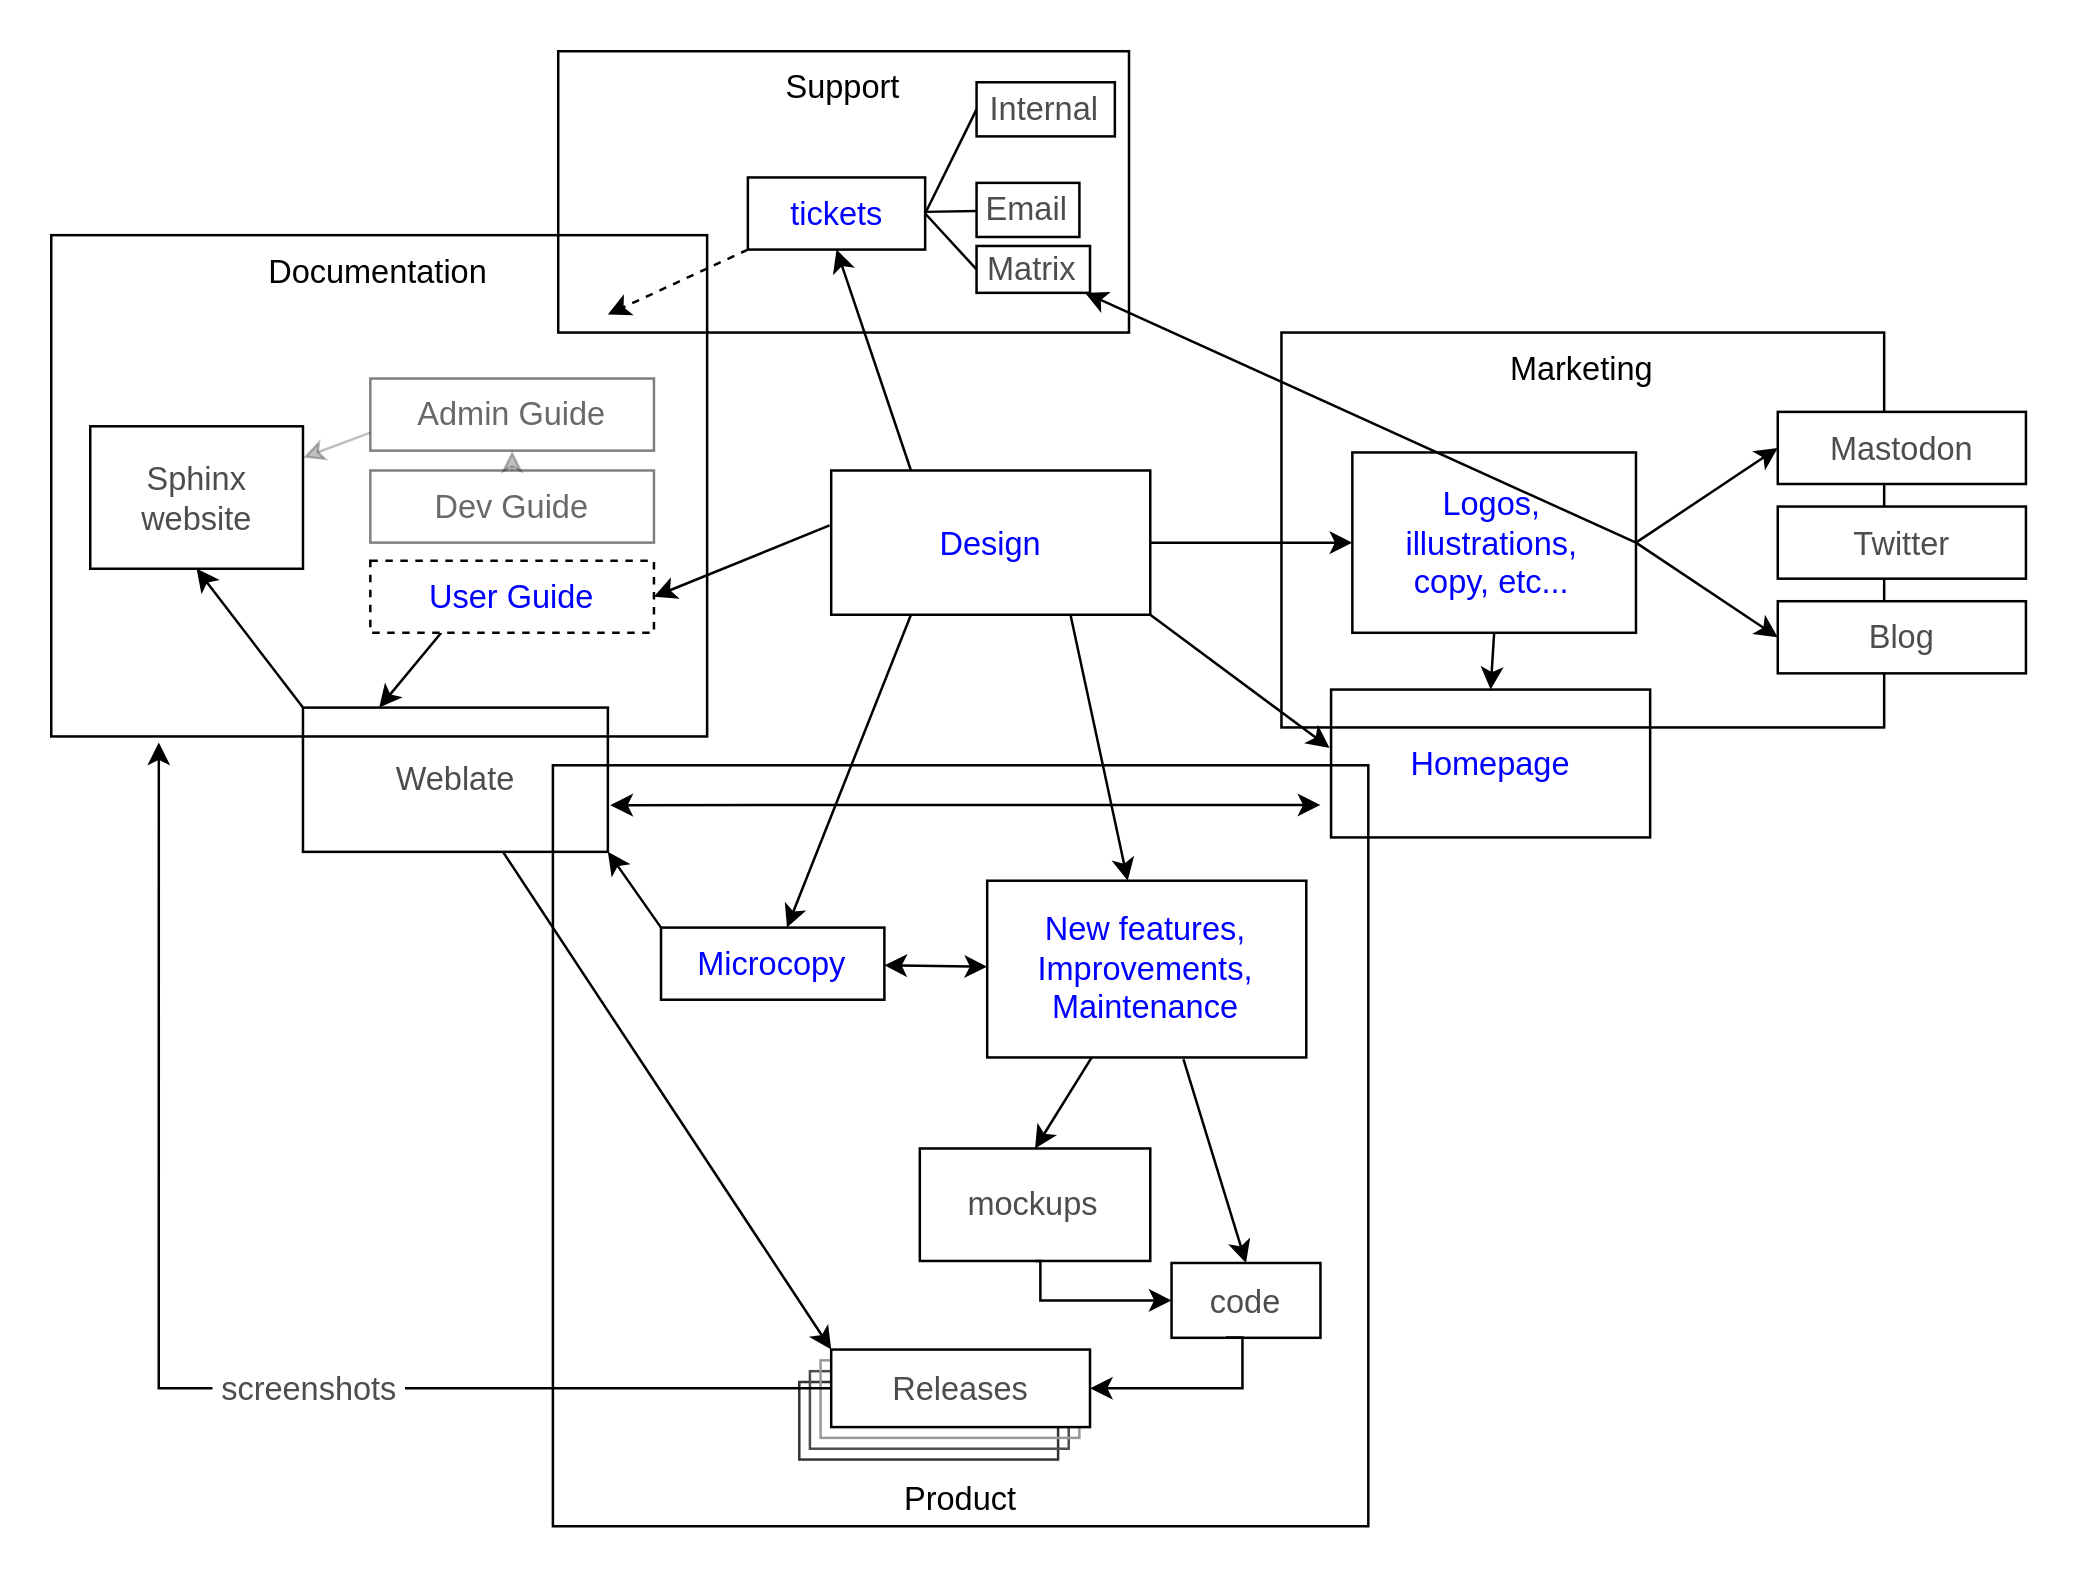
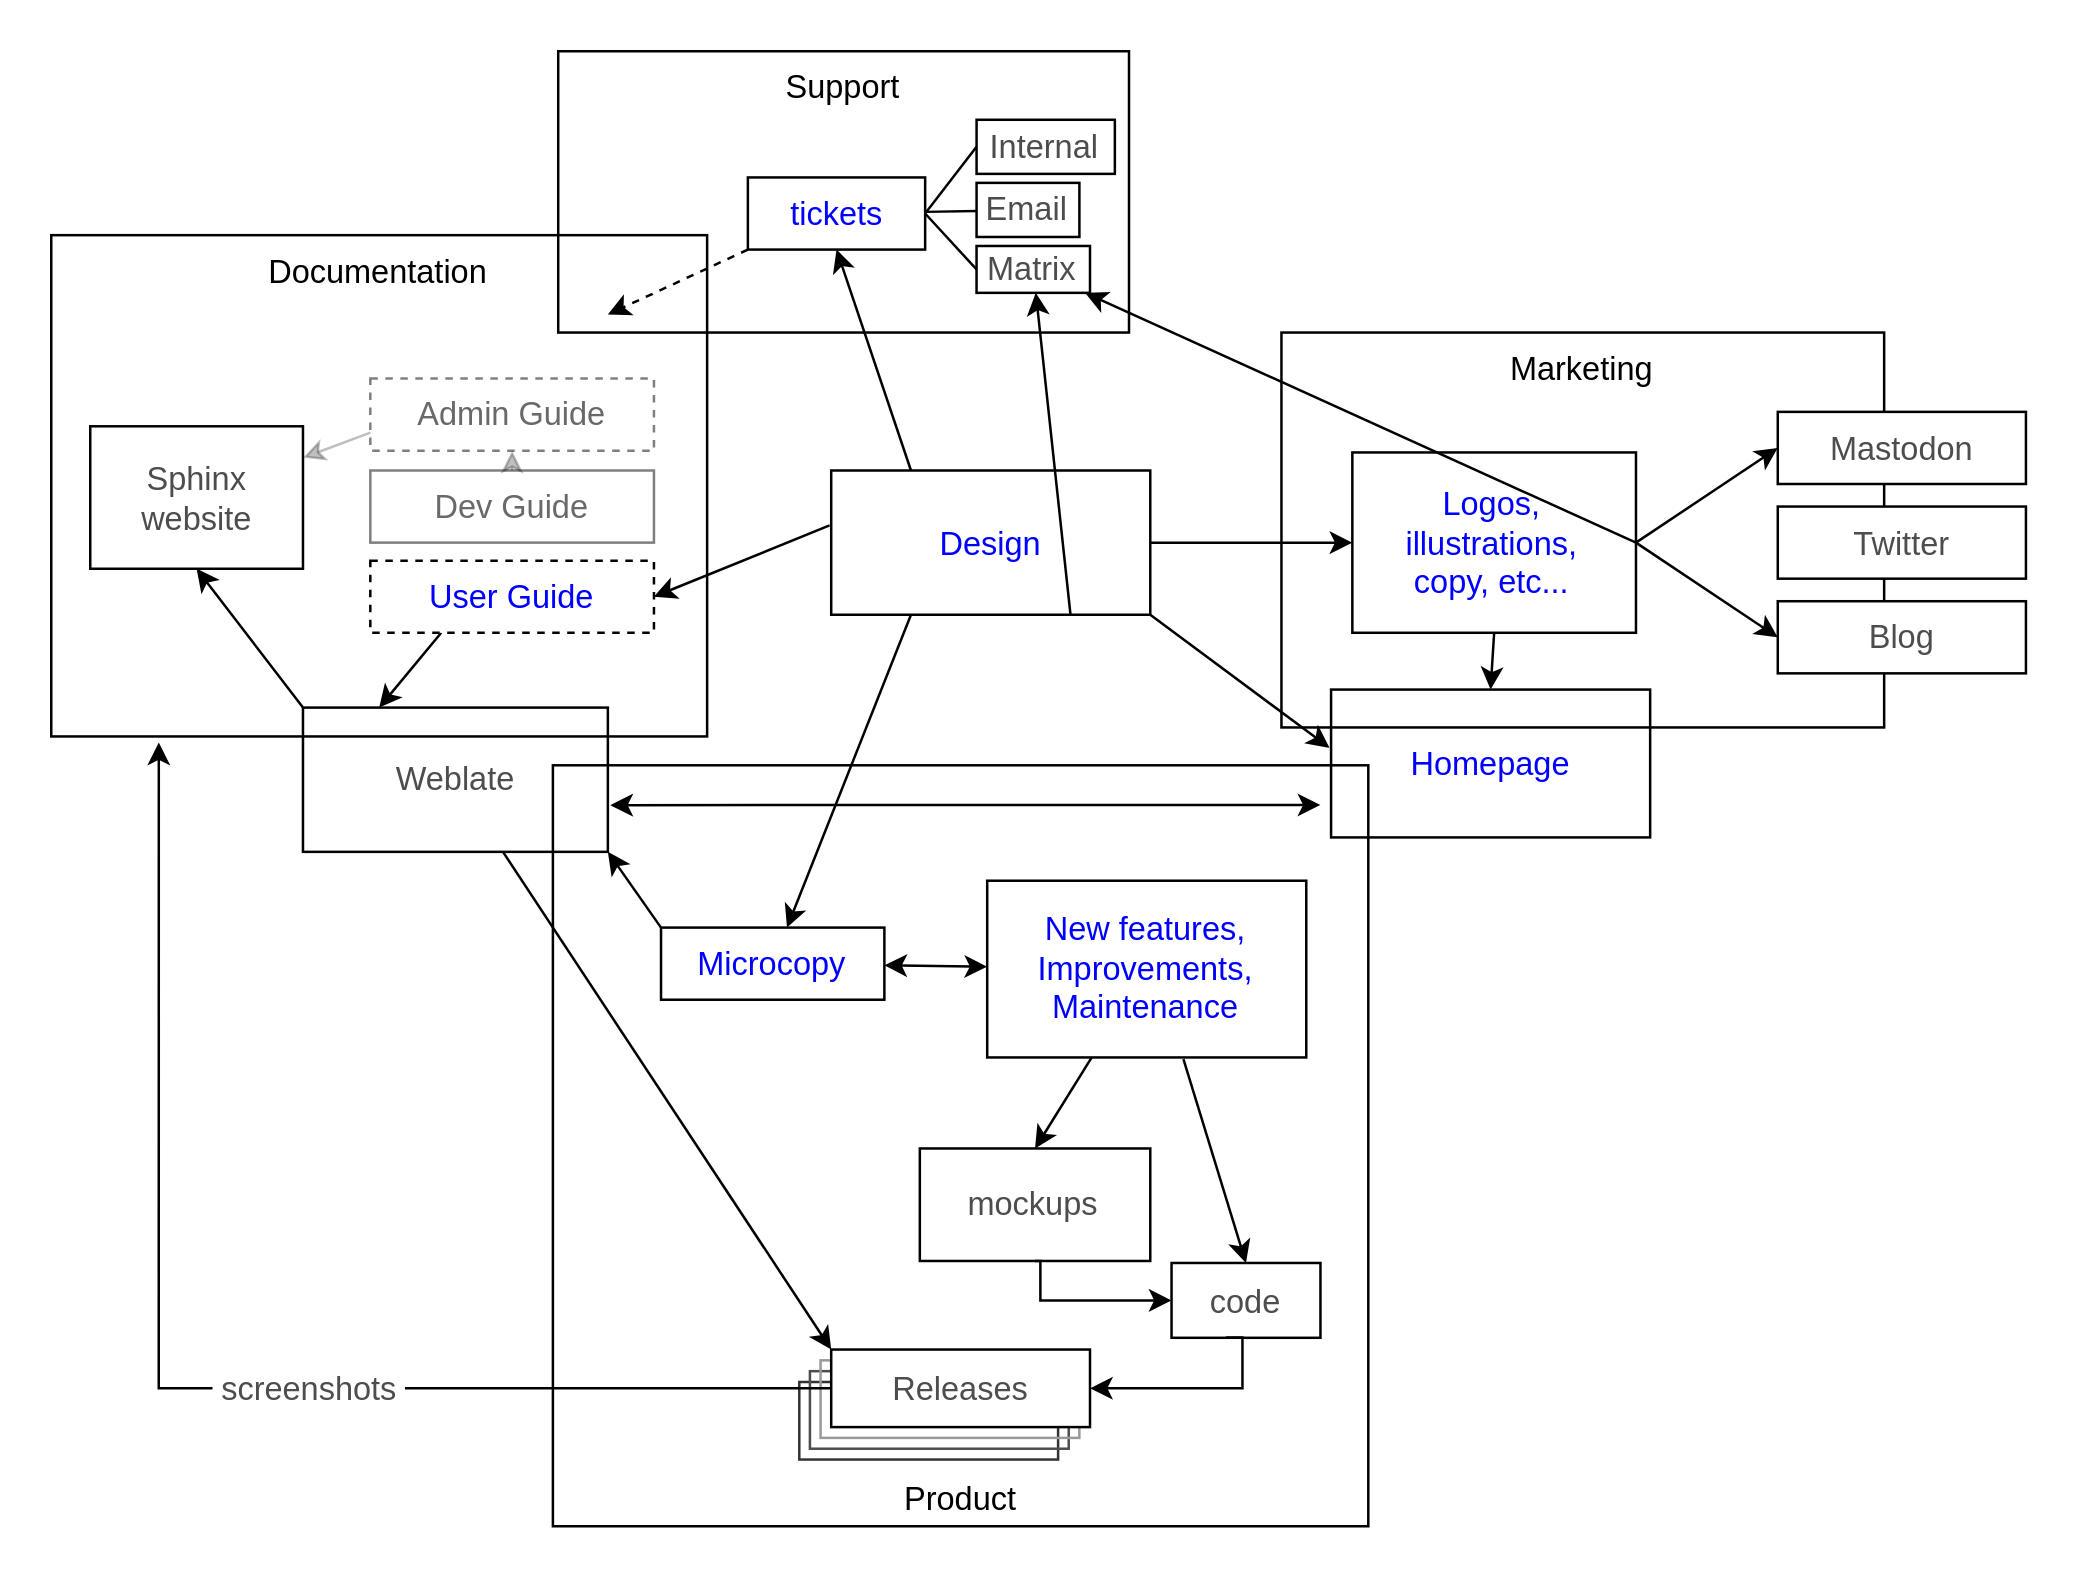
- <mxCell id="51" value="Internal" style="rounded=0;whiteSpace=wrap;html=1;labelBackgroundColor=none;direction=west;fontSize=13;fontColor=#4D4D4D;" parent="2" vertex="1"><mxGeometry x="370.123" y="12.408" width="55.306" height="21.638" as="geometry" /></mxCell>
+ <mxCell id="51" value="Internal" style="rounded=0;whiteSpace=wrap;html=1;labelBackgroundColor=none;direction=west;fontSize=13;fontColor=#4D4D4D;" parent="2" vertex="1"><mxGeometry x="370.123" y="27.408" width="55.306" height="21.638" as="geometry" /></mxCell>
- <mxCell id="38" value="Admin Guide" style="rounded=0;whiteSpace=wrap;html=1;labelBackgroundColor=none;opacity=50;fontColor=#696969;fontSize=13;" parent="2" vertex="1"><mxGeometry x="127.629" y="130.911" width="113.448" height="28.851" as="geometry" /></mxCell>
+ <mxCell id="38" value="Admin Guide" style="rounded=0;whiteSpace=wrap;html=1;labelBackgroundColor=none;opacity=50;fontColor=#696969;fontSize=13;dashed=1;" parent="2" vertex="1"><mxGeometry x="127.629" y="130.911" width="113.448" height="28.851" as="geometry" /></mxCell>
- <mxCell id="21" style="edgeStyle=none;rounded=0;orthogonalLoop=1;jettySize=auto;html=1;exitX=0.75;exitY=1;exitDx=0;exitDy=0;fontColor=#f0f0f0;fontSize=13;" parent="2" source="9" target="20" edge="1"><mxGeometry relative="1" as="geometry" /></mxCell>
+ <mxCell id="21" style="edgeStyle=none;rounded=0;orthogonalLoop=1;jettySize=auto;html=1;exitX=0.75;exitY=1;exitDx=0;exitDy=0;fontColor=#f0f0f0;fontSize=13;" parent="2" source="9" target="55" edge="1"><mxGeometry relative="1" as="geometry" /></mxCell>
